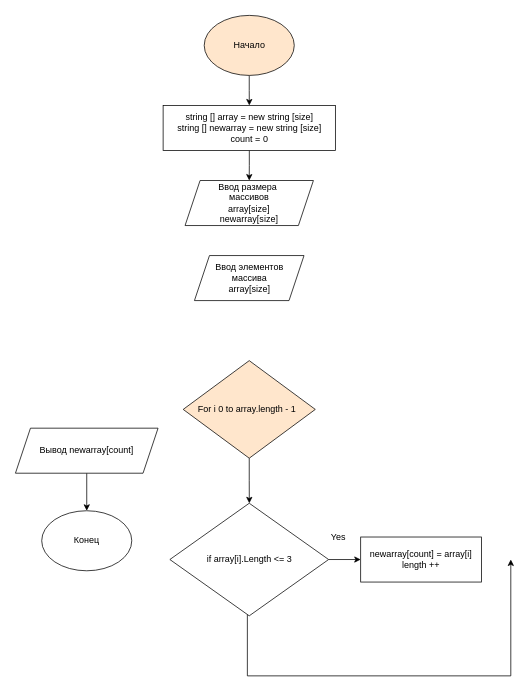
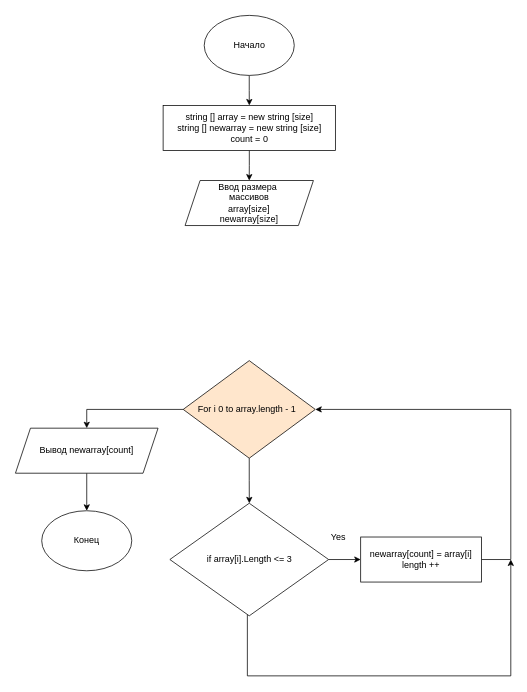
- <mxCell id="3" value="Начало" style="ellipse;whiteSpace=wrap;html=1;fillColor=#ffe6cc;" vertex="1" parent="1"><mxGeometry x="271.5" y="20" width="120" height="80" as="geometry" /></mxCell>
+ <mxCell id="3" value="Начало" style="ellipse;whiteSpace=wrap;html=1;" vertex="1" parent="1"><mxGeometry x="271.5" y="20" width="120" height="80" as="geometry" /></mxCell>
- <mxCell id="5" value="Ввод элементов&lt;br&gt;массива&lt;br&gt;array[size]" style="shape=parallelogram;perimeter=parallelogramPerimeter;whiteSpace=wrap;html=1;fixedSize=1;" vertex="1" parent="1"><mxGeometry x="258.5" y="340" width="146" height="60" as="geometry" /></mxCell>
+ <mxCell id="6" style="edgeStyle=orthogonalEdgeStyle;rounded=0;orthogonalLoop=1;jettySize=auto;html=1;entryX=0.5;entryY=0;entryDx=0;entryDy=0;" edge="1" parent="1" source="8" target="18"><mxGeometry relative="1" as="geometry" /></mxCell>
+ <mxCell id="14" style="edgeStyle=orthogonalEdgeStyle;rounded=0;orthogonalLoop=1;jettySize=auto;html=1;exitX=1;exitY=0.5;exitDx=0;exitDy=0;entryX=1;entryY=0.5;entryDx=0;entryDy=0;" edge="1" parent="1" source="15" target="8"><mxGeometry relative="1" as="geometry"><Array as="points"><mxPoint x="680" y="745" /><mxPoint x="680" y="545" /></Array></mxGeometry></mxCell>
